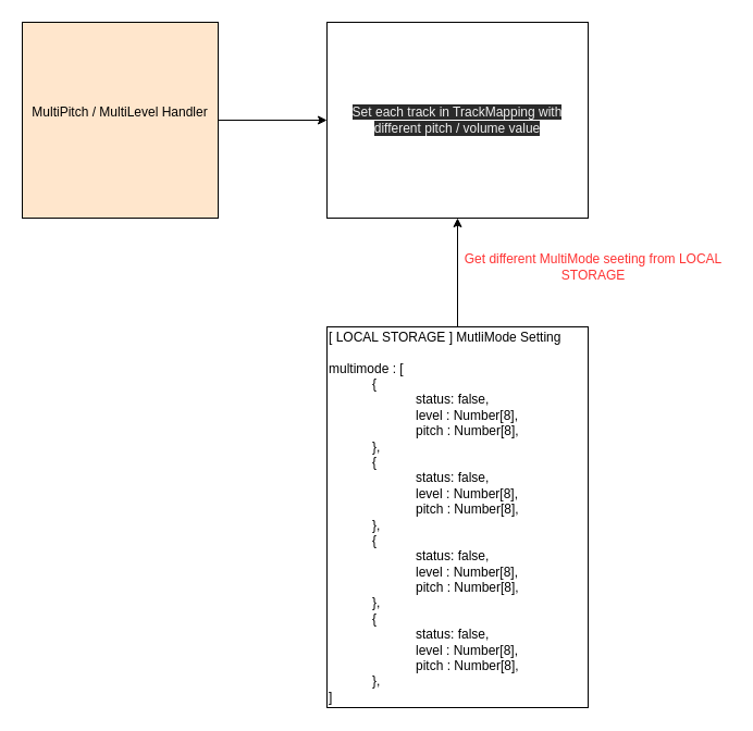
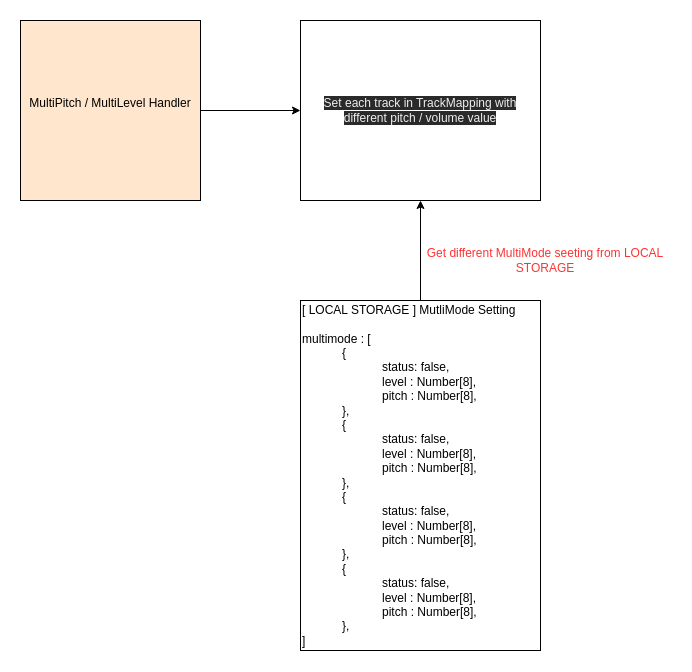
- <mxCell id="7" value="Get different MultiMode seeting from LOCAL STORAGE" style="text;html=1;align=center;verticalAlign=middle;whiteSpace=wrap;rounded=0;fontColor=#FF3333;" vertex="1" parent="1"><mxGeometry x="420" y="230" width="250" height="30" as="geometry" /></mxCell>
+ <mxCell id="7" value="Get different MultiMode seeting from LOCAL STORAGE" style="text;html=1;align=center;verticalAlign=middle;whiteSpace=wrap;rounded=0;fontColor=#FF3333;" vertex="1" parent="1"><mxGeometry x="420" y="245" width="250" height="30" as="geometry" /></mxCell>
